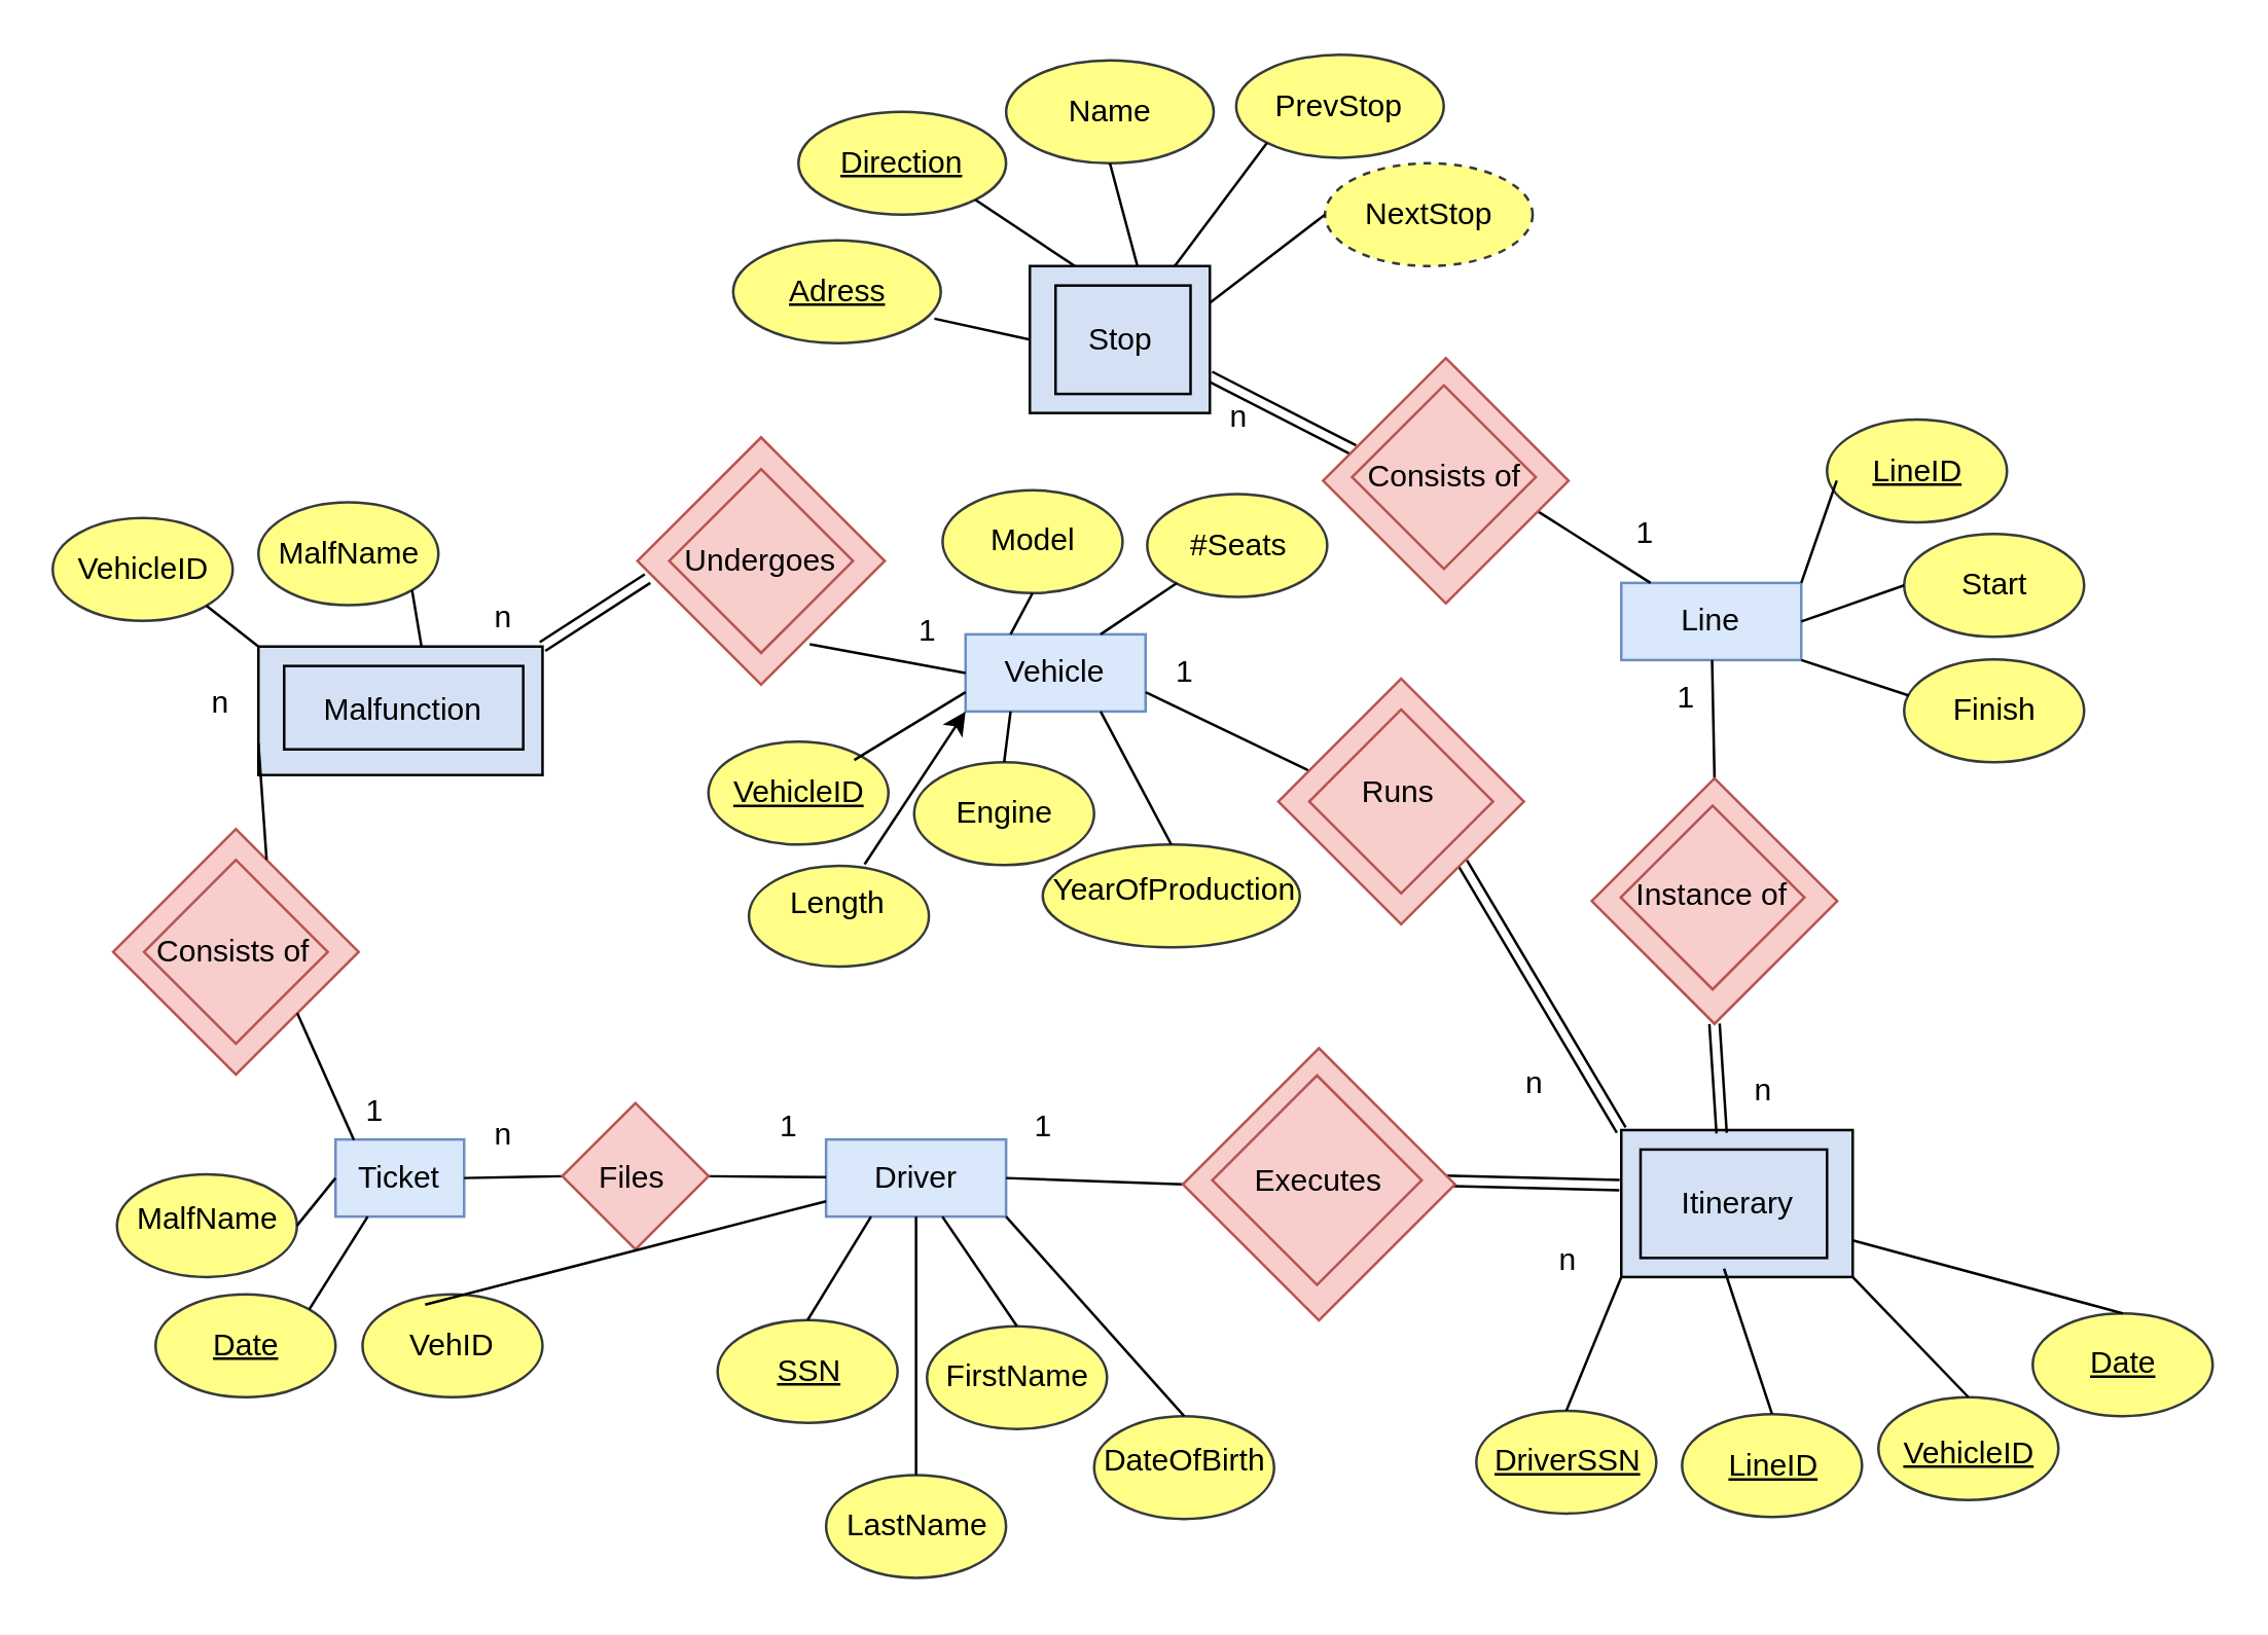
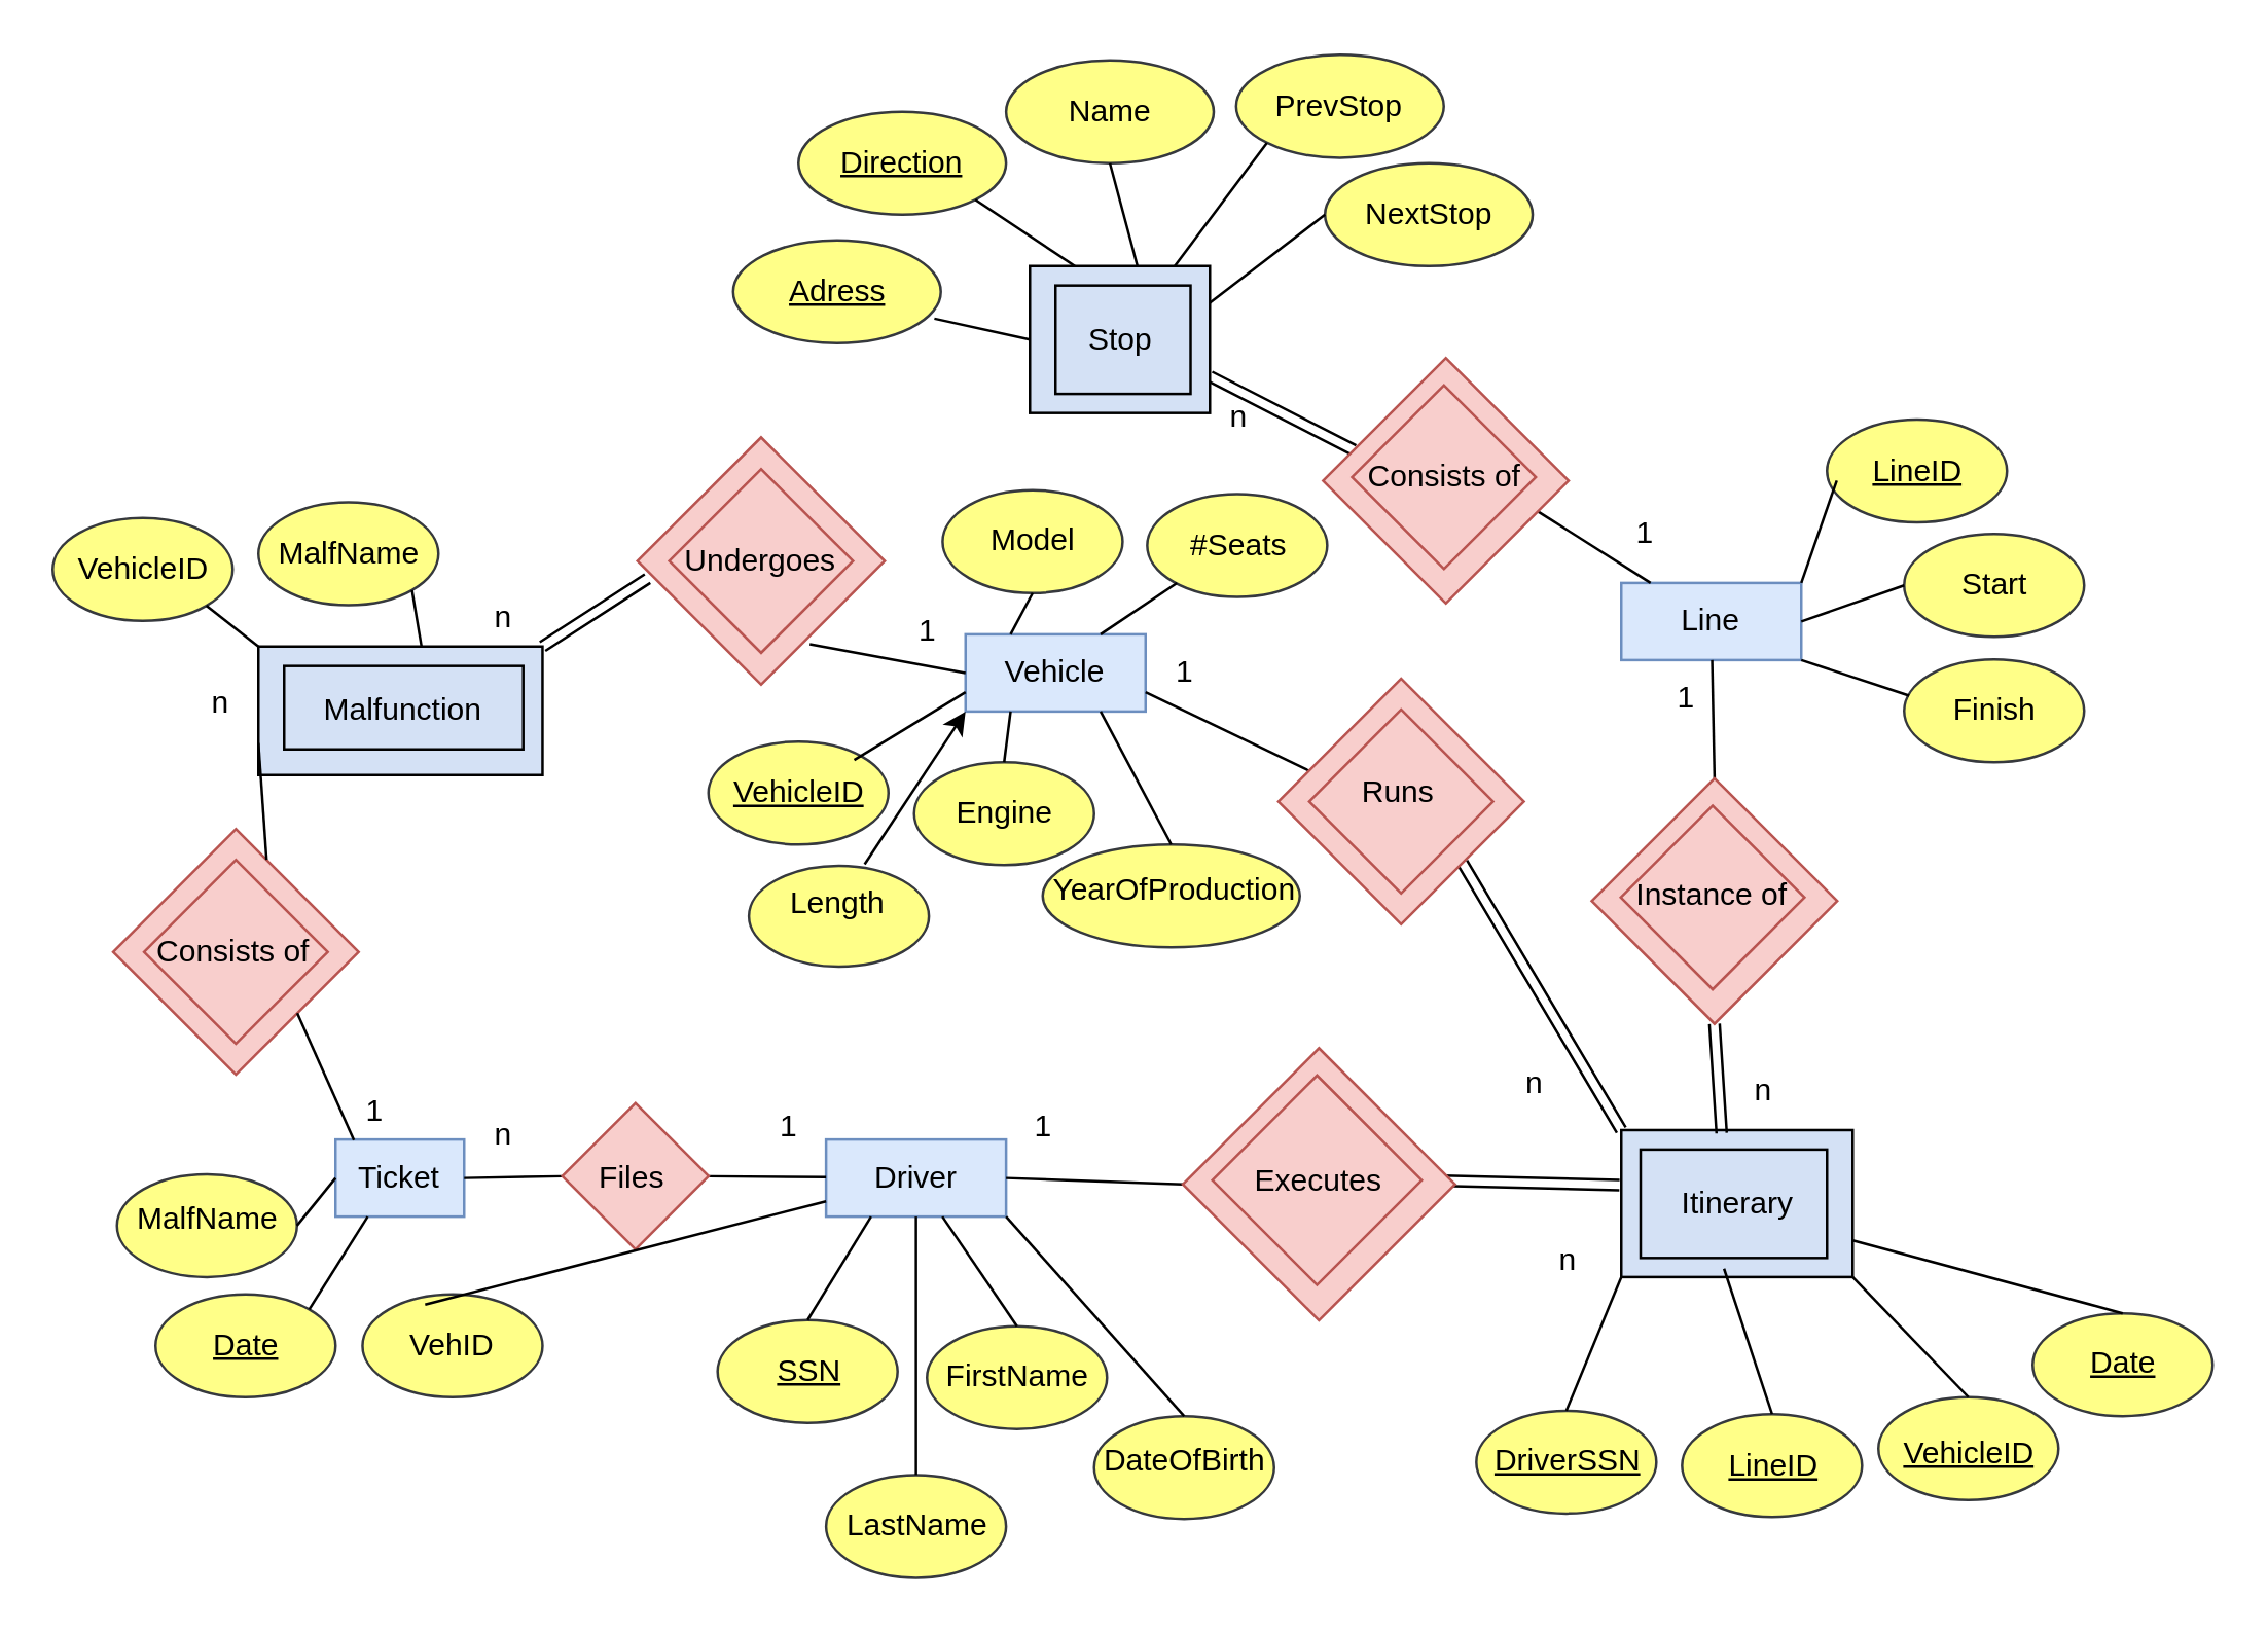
- <mxCell id="137" value="NextStop" style="ellipse;whiteSpace=wrap;html=1;fillColor=#ffff88;strokeColor=#36393d;dashed=1;" vertex="1" parent="1"><mxGeometry x="514.78" y="63" width="80.75" height="40" as="geometry" /></mxCell>
+ <mxCell id="137" value="NextStop" style="ellipse;whiteSpace=wrap;html=1;fillColor=#ffff88;strokeColor=#36393d;" vertex="1" parent="1"><mxGeometry x="514.78" y="63" width="80.75" height="40" as="geometry" /></mxCell>
